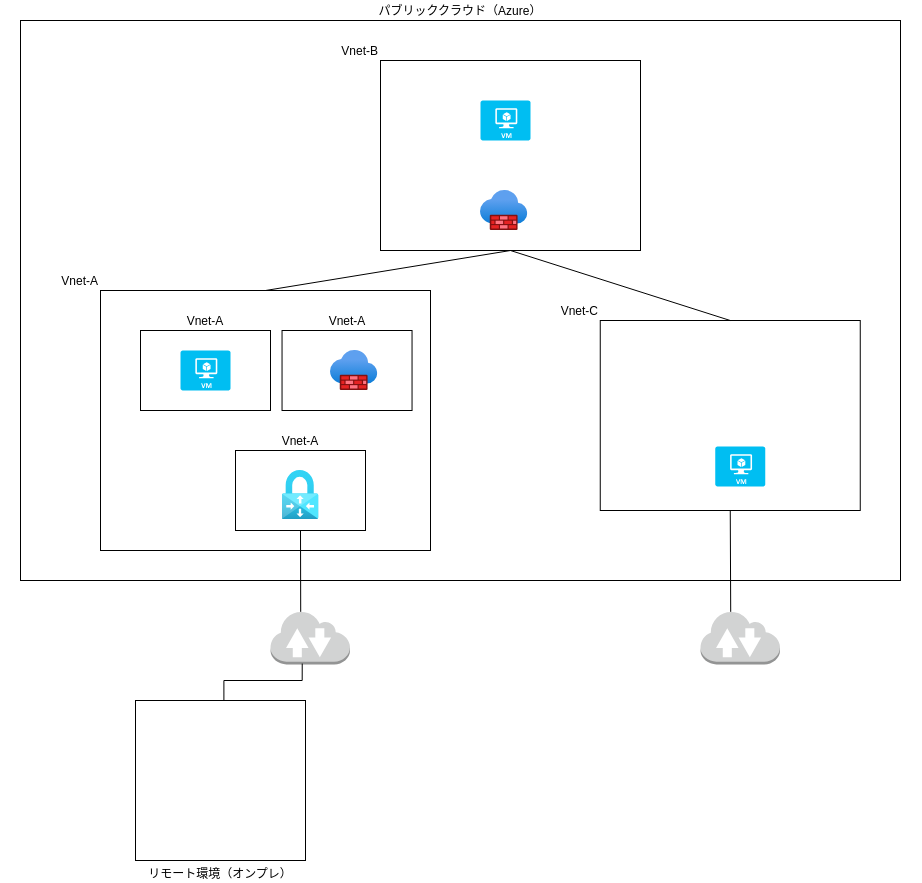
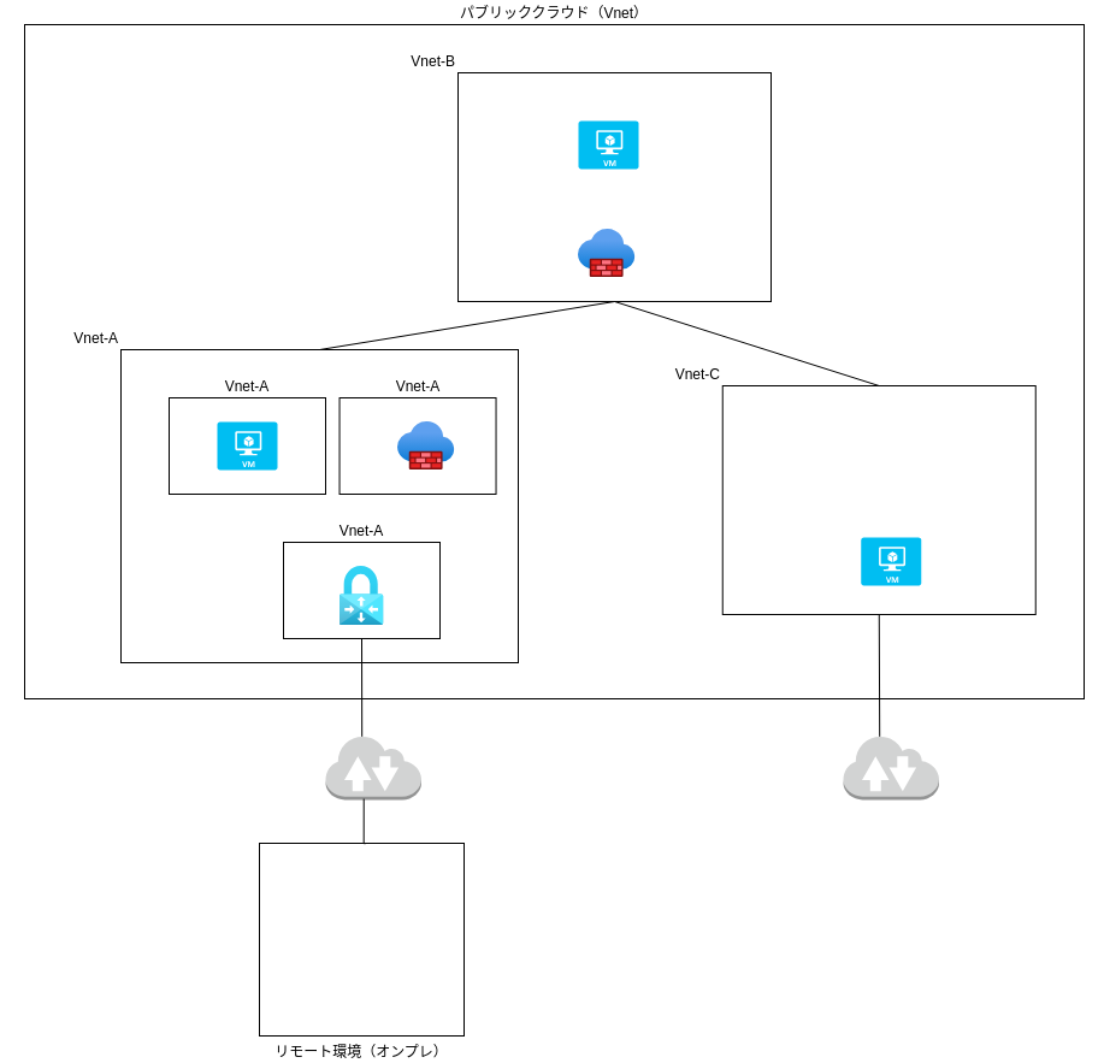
- <mxCell id="2" value="パブリッククラウド（Azure）" style="rounded=0;whiteSpace=wrap;html=1;glass=0;shadow=0;align=center;horizontal=1;labelPosition=center;verticalLabelPosition=top;verticalAlign=bottom;" vertex="1" parent="1"><mxGeometry y="20" width="880" height="560" as="geometry" x="20" /></mxCell>
+ <mxCell id="2" value="パブリッククラウド（Vnet）" style="rounded=0;whiteSpace=wrap;html=1;glass=0;shadow=0;align=center;horizontal=1;labelPosition=center;verticalLabelPosition=top;verticalAlign=bottom;" vertex="1" parent="1"><mxGeometry y="20" width="880" height="560" as="geometry" x="20" /></mxCell>
- <mxCell id="3" value="リモート環境（オンプレ）" style="rounded=0;whiteSpace=wrap;html=1;glass=0;shadow=0;align=center;horizontal=1;labelPosition=center;verticalLabelPosition=bottom;verticalAlign=top;" vertex="1" parent="1"><mxGeometry x="135" y="700" width="170" height="160" as="geometry" /></mxCell>
+ <mxCell id="3" value="リモート環境（オンプレ）" style="rounded=0;whiteSpace=wrap;html=1;glass=0;shadow=0;align=center;horizontal=1;labelPosition=center;verticalLabelPosition=bottom;verticalAlign=top;" vertex="1" parent="1"><mxGeometry x="215" y="700" width="170" height="160" as="geometry" /></mxCell>
